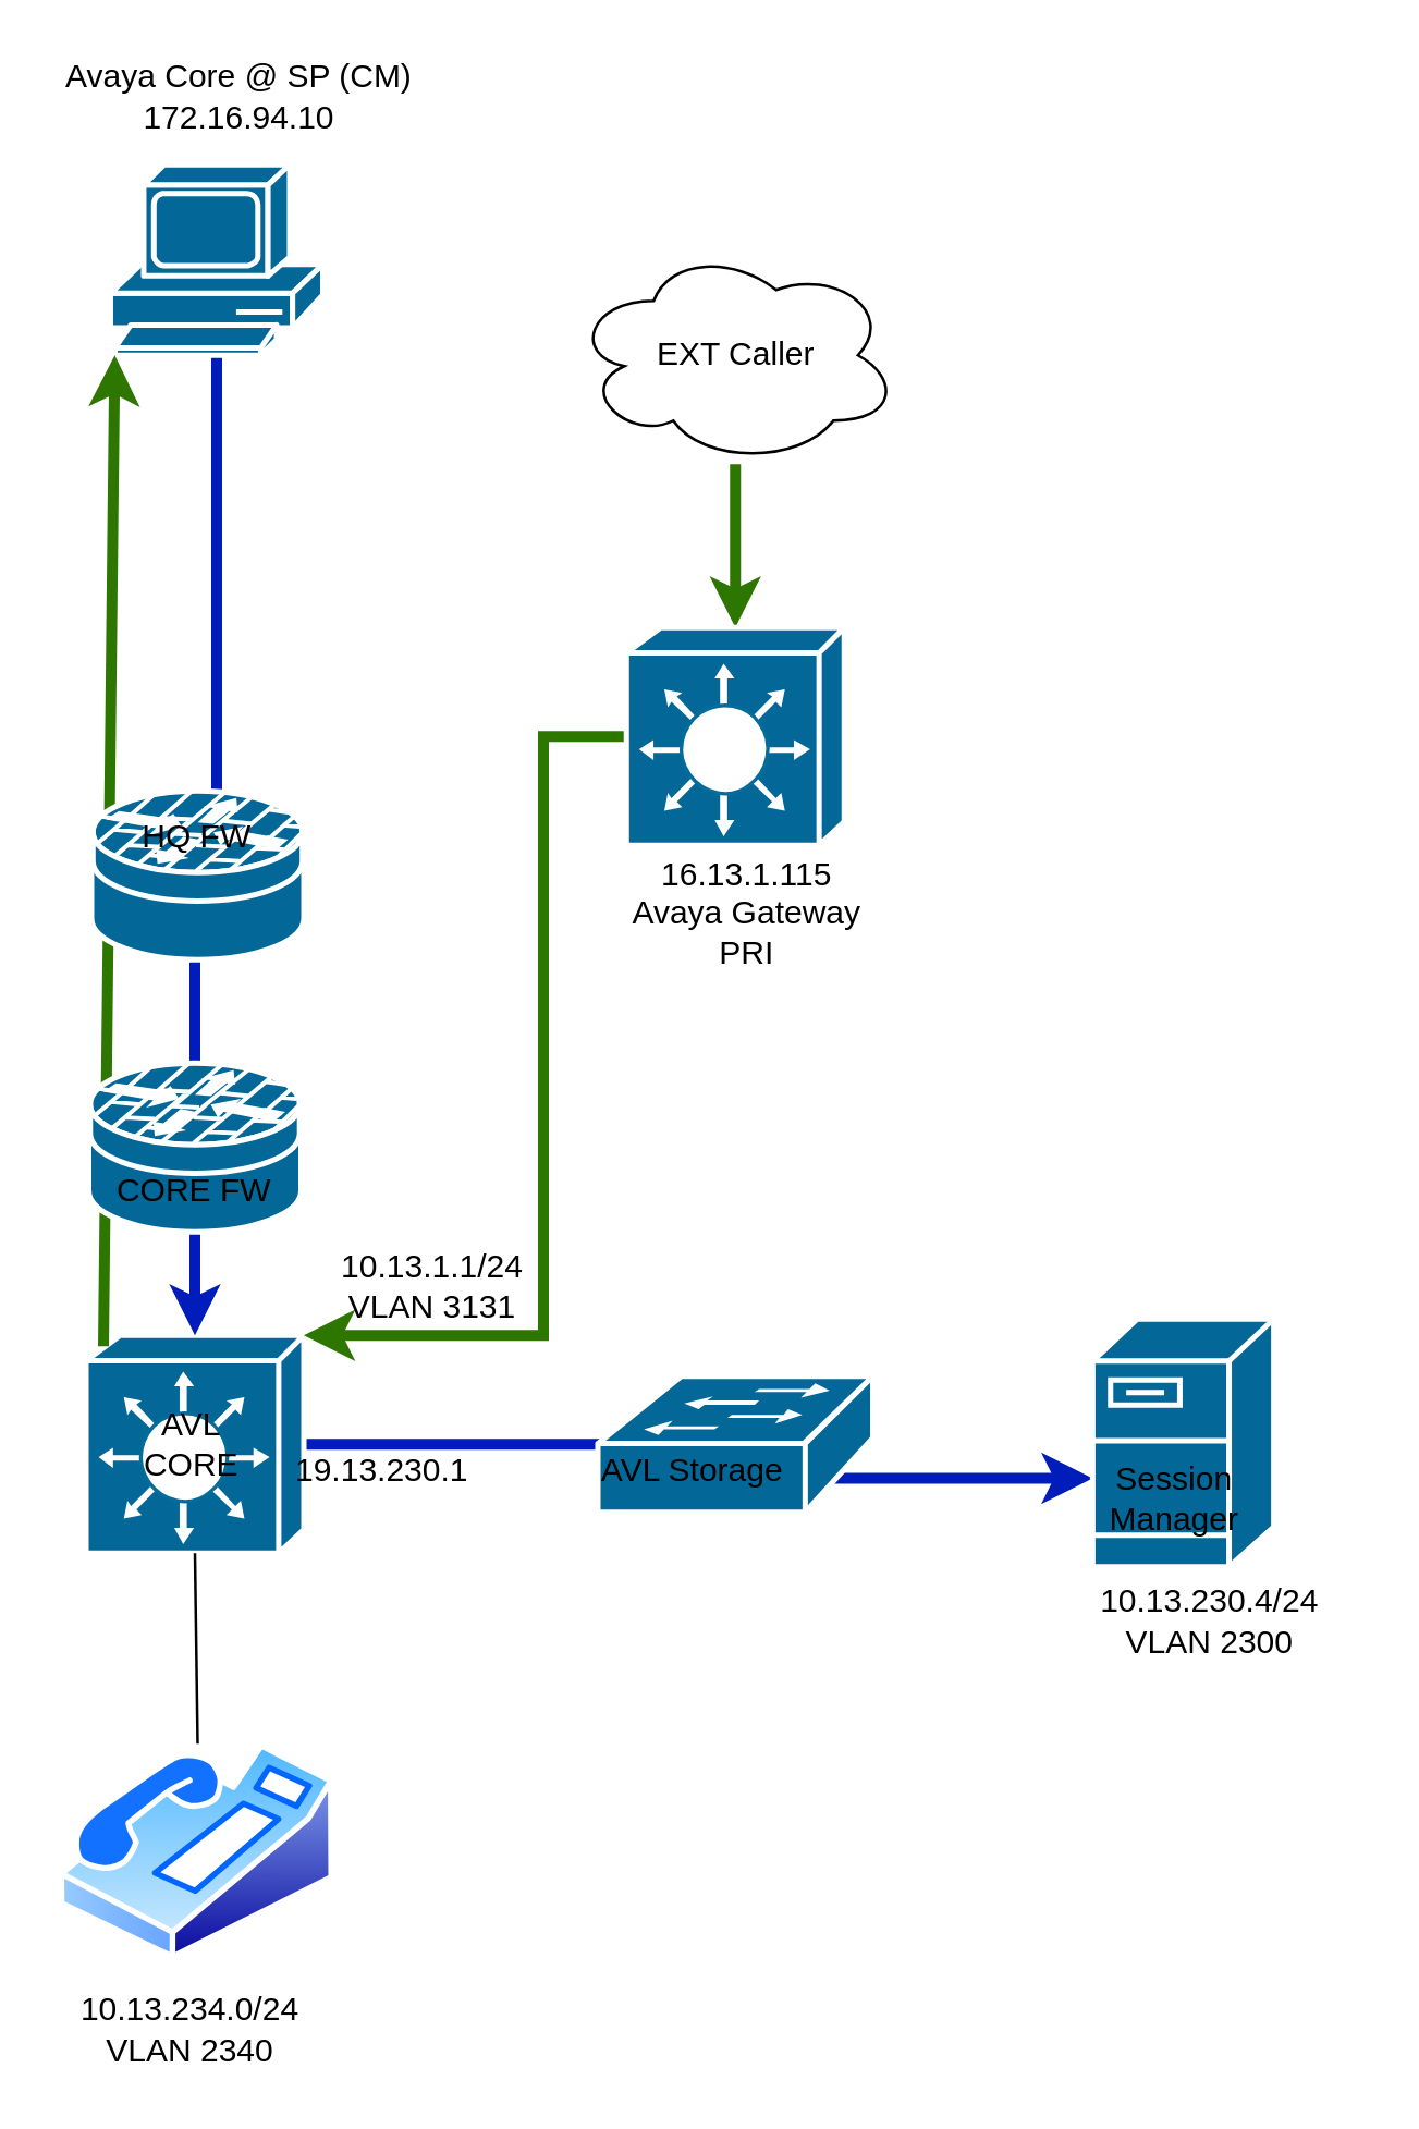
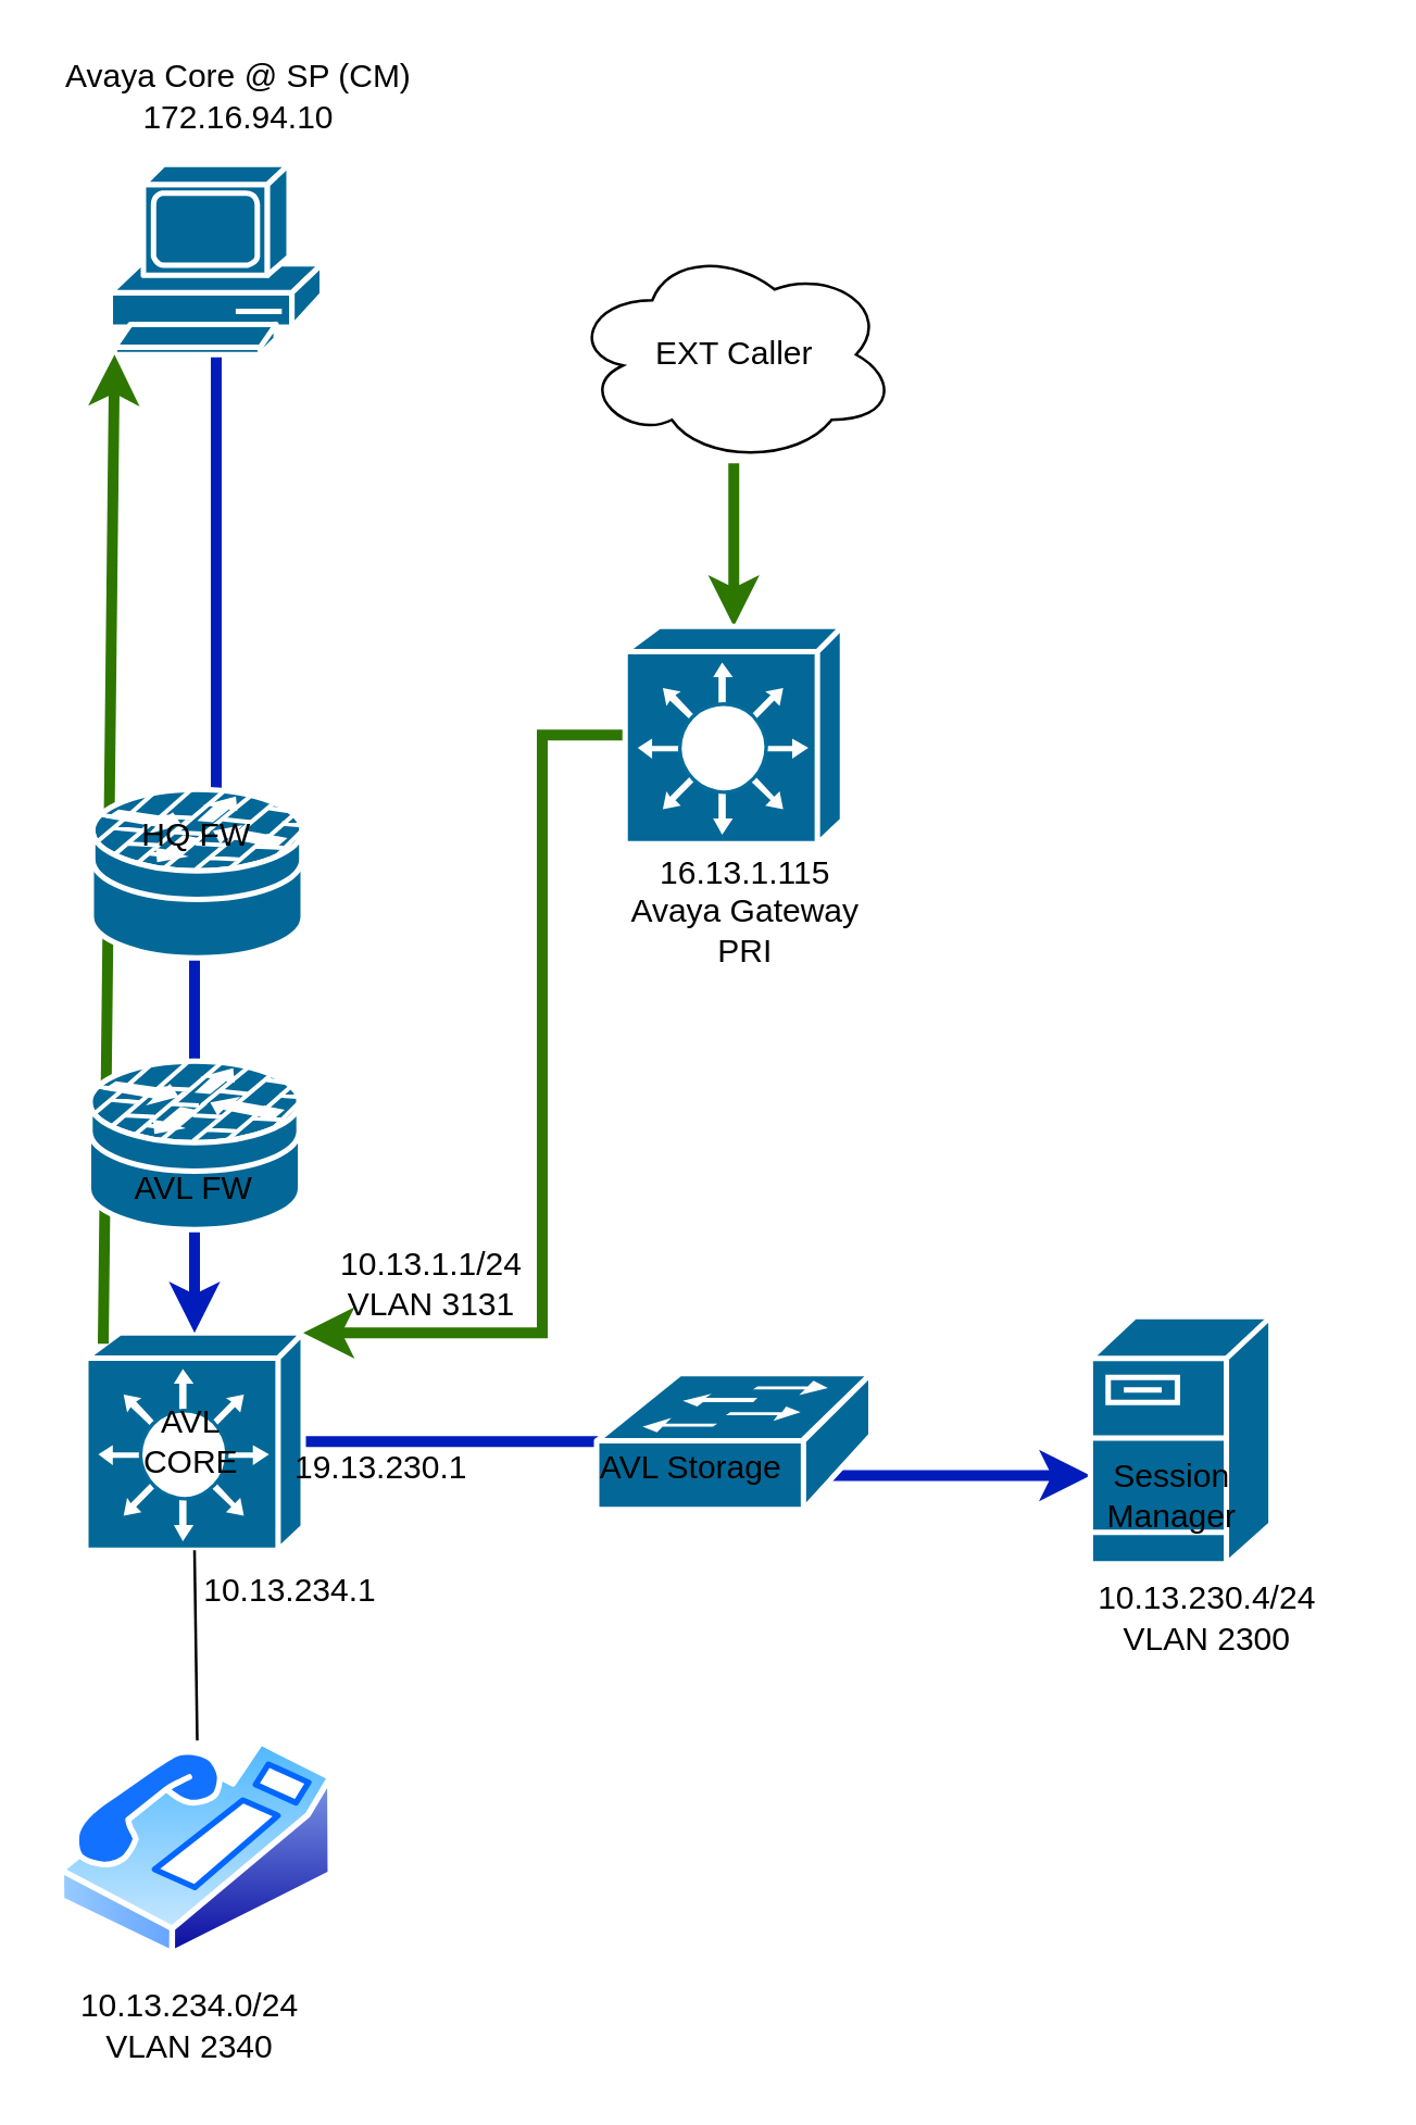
- <mxCell id="27" value="CORE FW" style="text;html=1;align=center;verticalAlign=middle;whiteSpace=wrap;rounded=0;" parent="25" vertex="1"><mxGeometry x="9.0" y="32" width="60" height="30" as="geometry" /></mxCell>
+ <mxCell id="27" value="AVL FW" style="text;html=1;align=center;verticalAlign=middle;whiteSpace=wrap;rounded=0;" parent="25" vertex="1"><mxGeometry x="9.0" y="32" width="60" height="30" as="geometry" /></mxCell>
+ <mxCell id="9" value="10.13.234.1" style="text;html=1;align=center;verticalAlign=middle;whiteSpace=wrap;rounded=0;" parent="1" vertex="1"><mxGeometry x="52.28" y="570" width="108.73" height="30" as="geometry" /></mxCell>
